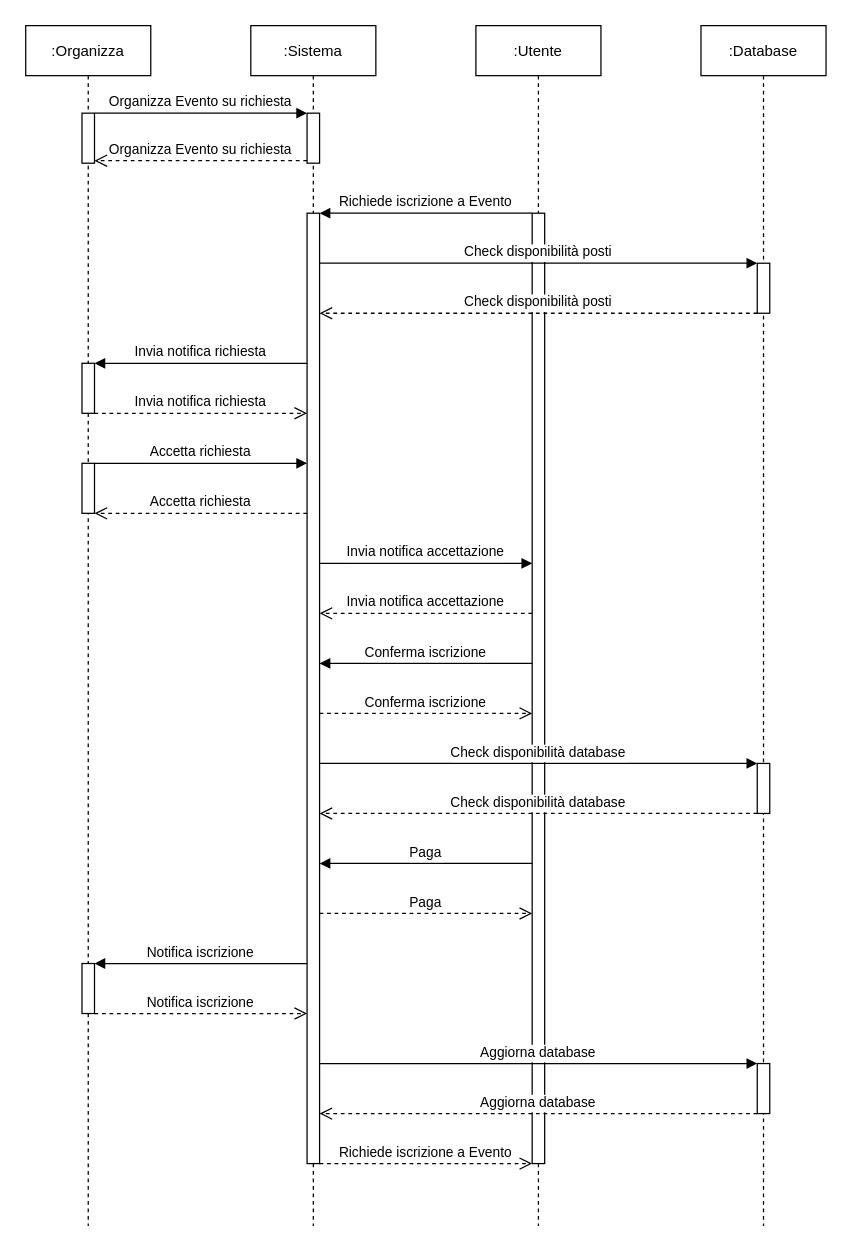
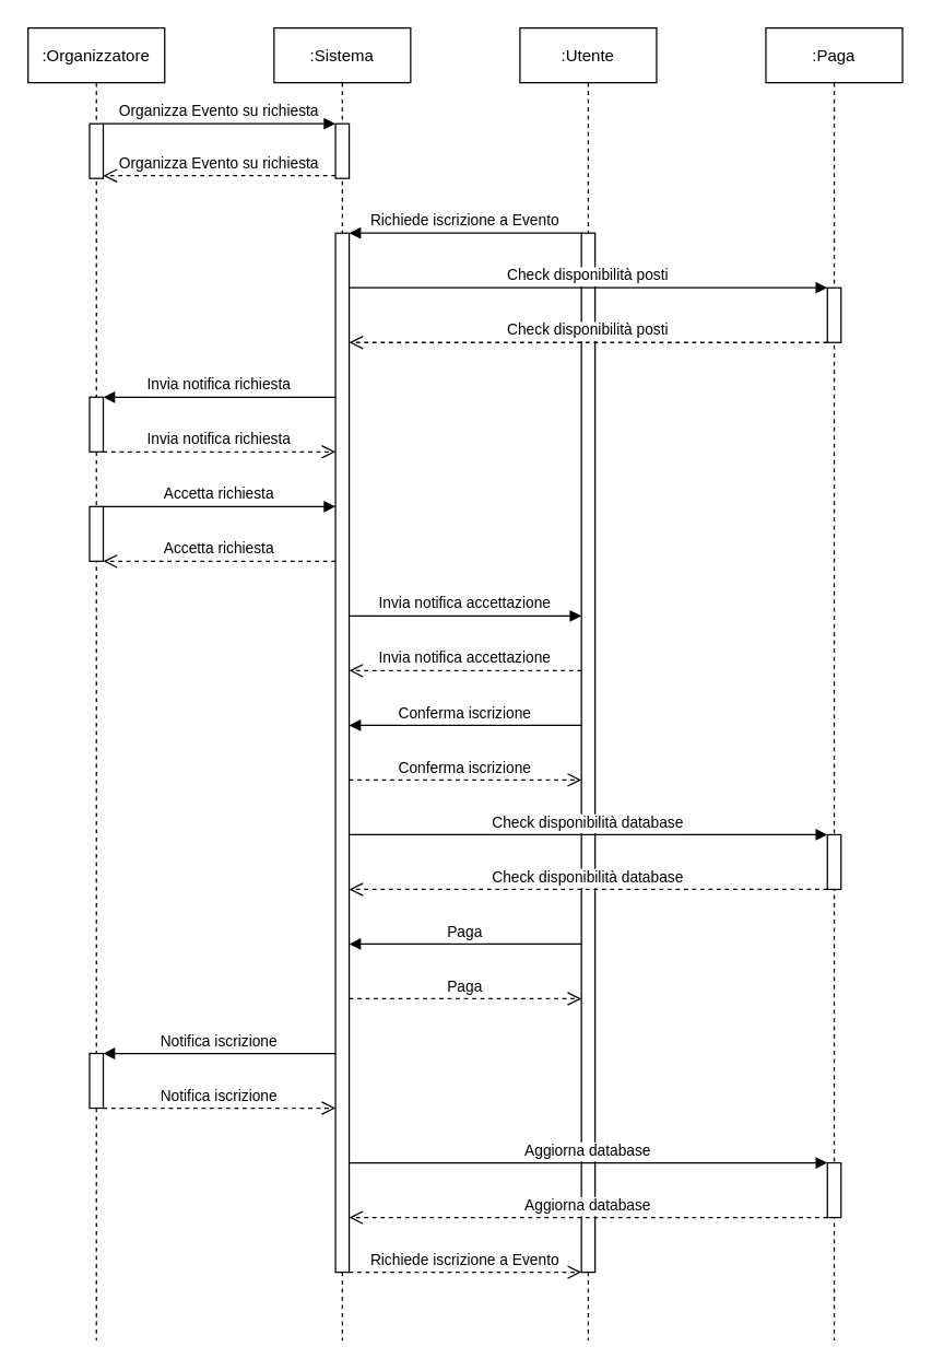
- <mxCell id="2" value=":Organizza" style="shape=umlLifeline;perimeter=lifelinePerimeter;container=1;collapsible=0;recursiveResize=0;rounded=0;shadow=0;strokeWidth=1;" parent="1" vertex="1"><mxGeometry x="20" y="20" width="100" height="960" as="geometry" /></mxCell>
+ <mxCell id="2" value=":Organizzatore" style="shape=umlLifeline;perimeter=lifelinePerimeter;container=1;collapsible=0;recursiveResize=0;rounded=0;shadow=0;strokeWidth=1;" parent="1" vertex="1"><mxGeometry x="20" y="20" width="100" height="960" as="geometry" /></mxCell>
- <mxCell id="15" value=":Database" style="shape=umlLifeline;perimeter=lifelinePerimeter;container=1;collapsible=0;recursiveResize=0;rounded=0;shadow=0;strokeWidth=1;" parent="1" vertex="1"><mxGeometry x="560" y="20" width="100" height="960" as="geometry" /></mxCell>
+ <mxCell id="15" value=":Paga" style="shape=umlLifeline;perimeter=lifelinePerimeter;container=1;collapsible=0;recursiveResize=0;rounded=0;shadow=0;strokeWidth=1;" parent="1" vertex="1"><mxGeometry x="560" y="20" width="100" height="960" as="geometry" /></mxCell>
